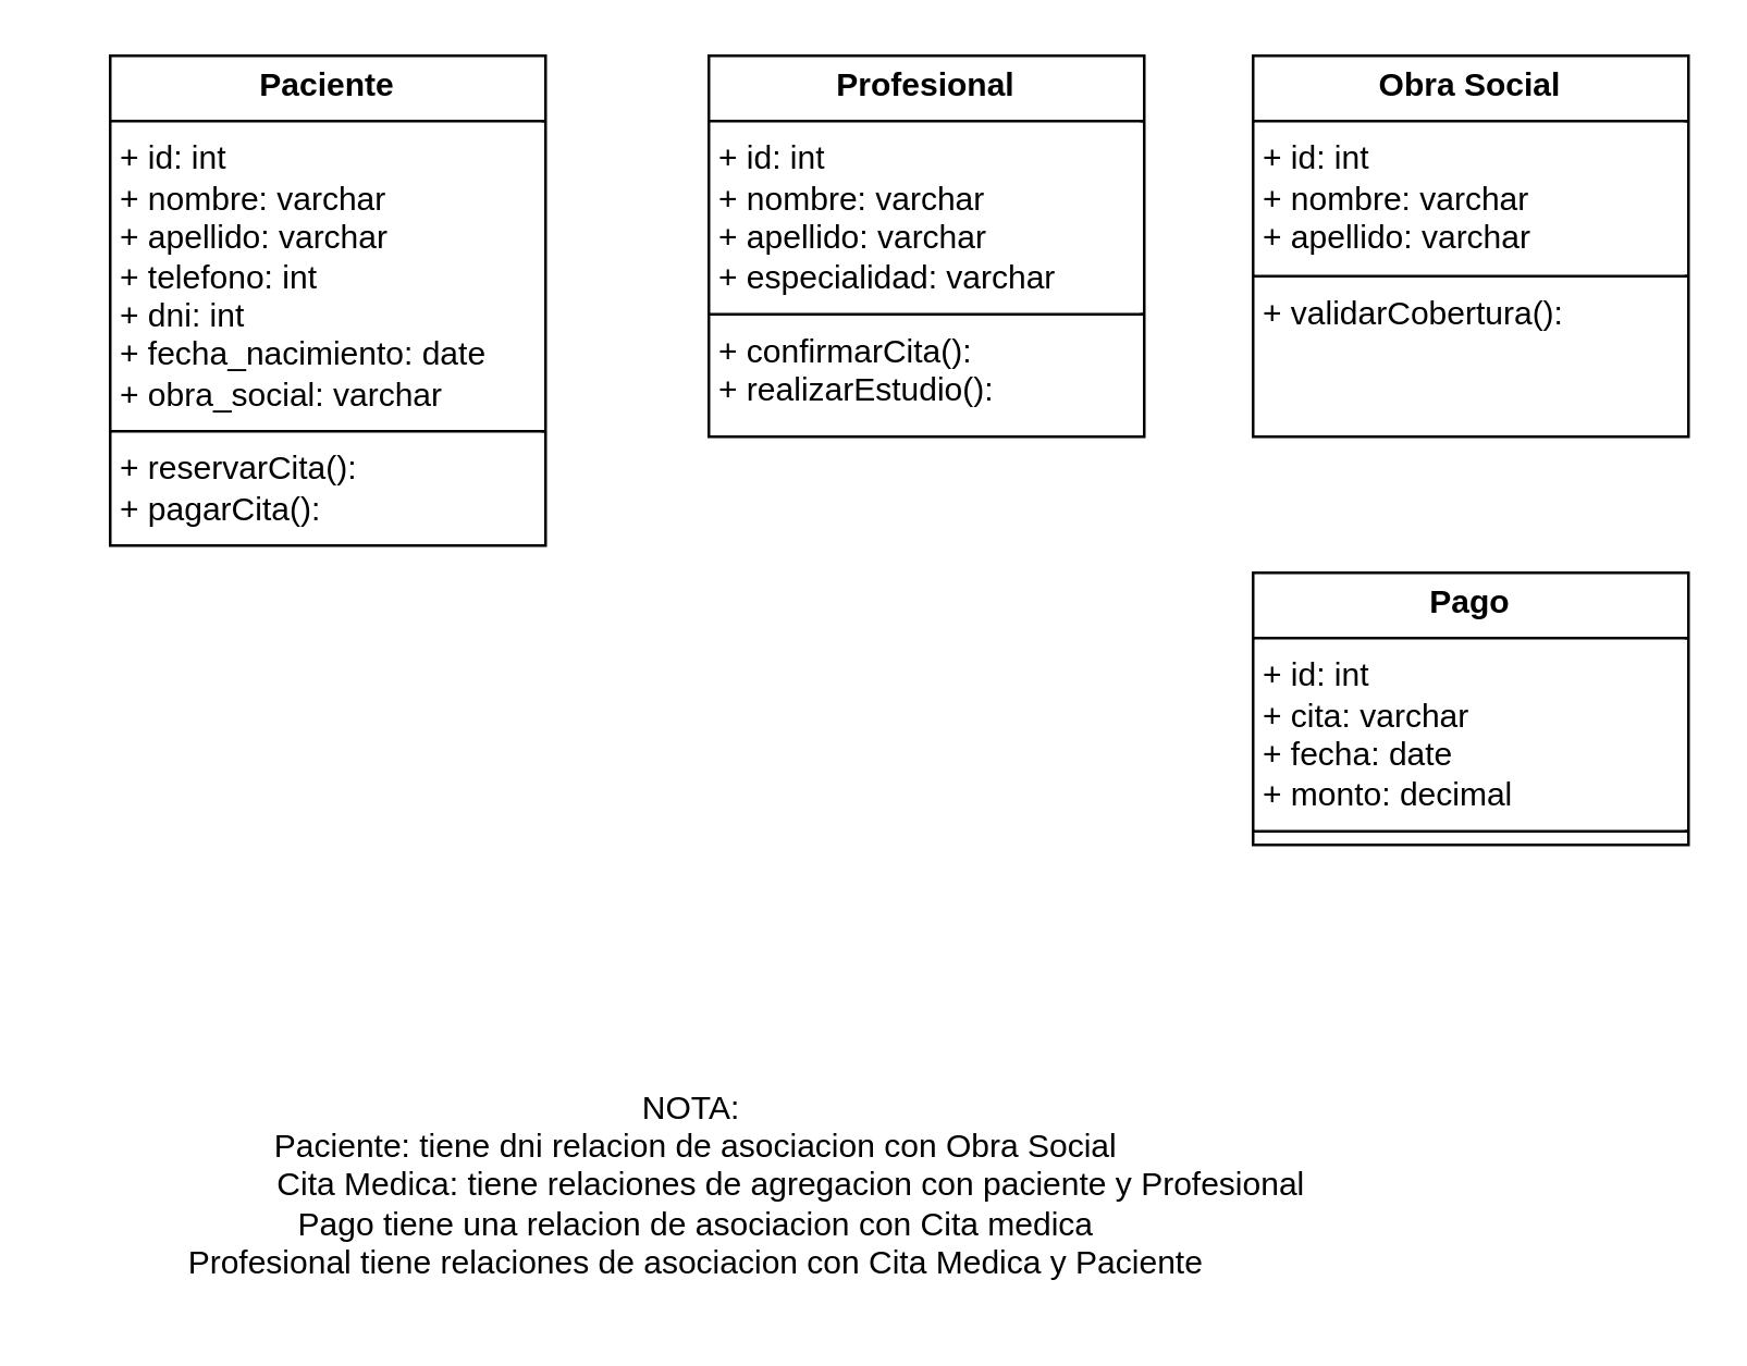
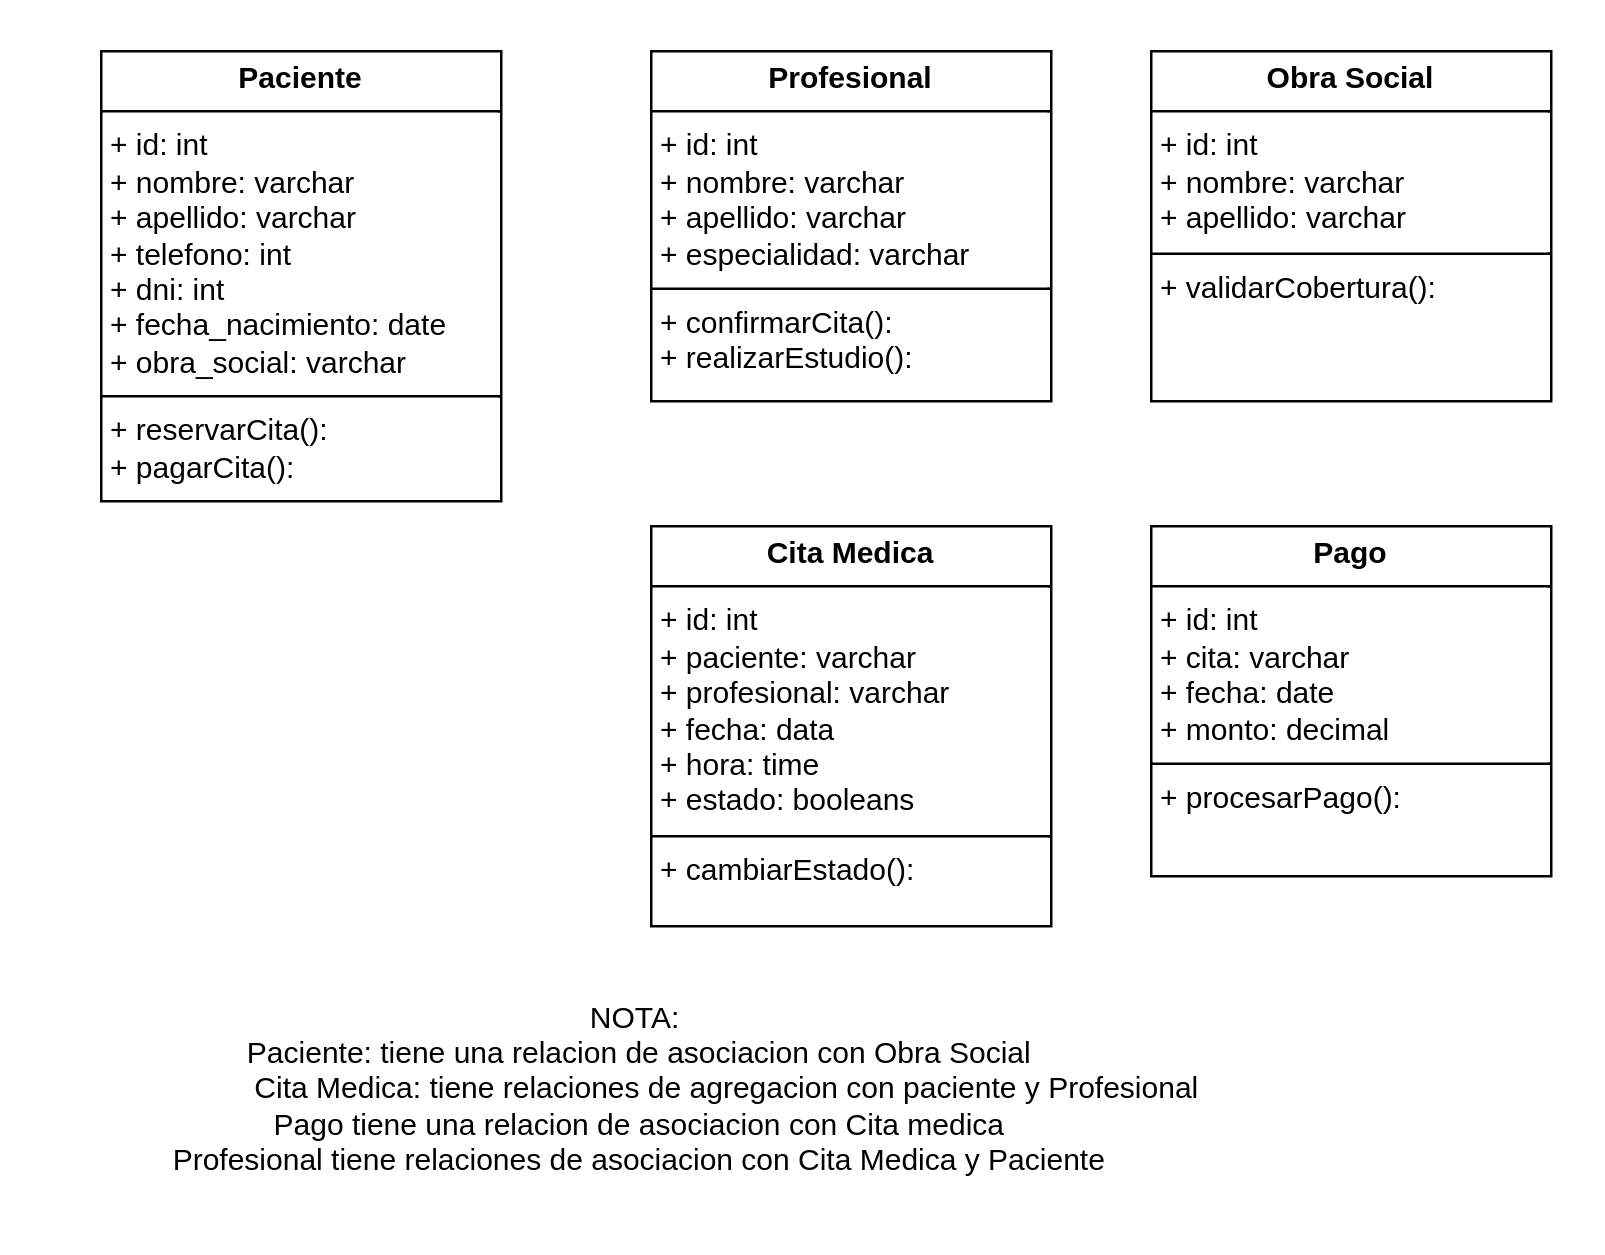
- <mxCell id="6" value="&lt;p style=&quot;margin:0px;margin-top:4px;text-align:center;&quot;&gt;&lt;b&gt;Pago&lt;/b&gt;&lt;/p&gt;&lt;hr size=&quot;1&quot; style=&quot;border-style:solid;&quot;&gt;&lt;p style=&quot;margin:0px;margin-left:4px;&quot;&gt;+ id: int&lt;/p&gt;&lt;p style=&quot;margin:0px;margin-left:4px;&quot;&gt;+ cita: varchar&lt;/p&gt;&lt;p style=&quot;margin:0px;margin-left:4px;&quot;&gt;+ fecha: date&lt;/p&gt;&lt;p style=&quot;margin:0px;margin-left:4px;&quot;&gt;+ monto: decimal&lt;br&gt;&lt;/p&gt;&lt;hr size=&quot;1&quot; style=&quot;border-style:solid;&quot;&gt;&lt;p style=&quot;margin:0px;margin-left:4px;&quot;&gt;+ procesarPago():&lt;/p&gt;&lt;p style=&quot;margin:0px;margin-left:4px;&quot;&gt;&lt;br&gt;&lt;/p&gt;" style="verticalAlign=top;align=left;overflow=fill;html=1;whiteSpace=wrap;" parent="1" vertex="1"><mxGeometry x="460" y="210" width="160" height="100" as="geometry" /></mxCell>
+ <mxCell id="6" value="&lt;p style=&quot;margin:0px;margin-top:4px;text-align:center;&quot;&gt;&lt;b&gt;Pago&lt;/b&gt;&lt;/p&gt;&lt;hr size=&quot;1&quot; style=&quot;border-style:solid;&quot;&gt;&lt;p style=&quot;margin:0px;margin-left:4px;&quot;&gt;+ id: int&lt;/p&gt;&lt;p style=&quot;margin:0px;margin-left:4px;&quot;&gt;+ cita: varchar&lt;/p&gt;&lt;p style=&quot;margin:0px;margin-left:4px;&quot;&gt;+ fecha: date&lt;/p&gt;&lt;p style=&quot;margin:0px;margin-left:4px;&quot;&gt;+ monto: decimal&lt;br&gt;&lt;/p&gt;&lt;hr size=&quot;1&quot; style=&quot;border-style:solid;&quot;&gt;&lt;p style=&quot;margin:0px;margin-left:4px;&quot;&gt;+ procesarPago():&lt;/p&gt;&lt;p style=&quot;margin:0px;margin-left:4px;&quot;&gt;&lt;br&gt;&lt;/p&gt;" style="verticalAlign=top;align=left;overflow=fill;html=1;whiteSpace=wrap;" parent="1" vertex="1"><mxGeometry x="460" y="210" width="160" height="140" as="geometry" /></mxCell>
+ <mxCell id="5" value="&lt;p style=&quot;margin:0px;margin-top:4px;text-align:center;&quot;&gt;&lt;b&gt;Cita Medica&lt;/b&gt;&lt;/p&gt;&lt;hr size=&quot;1&quot; style=&quot;border-style:solid;&quot;&gt;&lt;p style=&quot;margin:0px;margin-left:4px;&quot;&gt;+ id: int&lt;/p&gt;&lt;p style=&quot;margin:0px;margin-left:4px;&quot;&gt;+ paciente: varchar&lt;/p&gt;&lt;p style=&quot;margin:0px;margin-left:4px;&quot;&gt;+ profesional: varchar&lt;/p&gt;&lt;p style=&quot;margin:0px;margin-left:4px;&quot;&gt;+ fecha: data&lt;br&gt;&lt;/p&gt;&lt;p style=&quot;margin:0px;margin-left:4px;&quot;&gt;+ hora: time&lt;/p&gt;&lt;p style=&quot;margin:0px;margin-left:4px;&quot;&gt;+ estado: booleans&lt;/p&gt;&lt;hr size=&quot;1&quot; style=&quot;border-style:solid;&quot;&gt;&lt;p style=&quot;margin:0px;margin-left:4px;&quot;&gt;+ cambiarEstado():&lt;/p&gt;&lt;p style=&quot;margin:0px;margin-left:4px;&quot;&gt;&lt;br&gt;&lt;/p&gt;" style="verticalAlign=top;align=left;overflow=fill;html=1;whiteSpace=wrap;" parent="1" vertex="1"><mxGeometry x="260" y="210" width="160" height="160" as="geometry" /></mxCell>
- <mxCell id="7" value="NOTA:&amp;nbsp;&lt;div&gt;Paciente: tiene dni relacion de asociacion con Obra Social&lt;/div&gt;&lt;div&gt;&amp;nbsp; &amp;nbsp; &amp;nbsp; &amp;nbsp; &amp;nbsp; &amp;nbsp; &amp;nbsp; &amp;nbsp; &amp;nbsp; &amp;nbsp; &amp;nbsp;Cita Medica: tiene relaciones de agregacion con paciente y Profesional&lt;/div&gt;&lt;div&gt;Pago tiene una relacion de asociacion con Cita medica&lt;/div&gt;&lt;div&gt;Profesional tiene relaciones de asociacion con Cita Medica y Paciente&lt;/div&gt;" style="text;html=1;align=center;verticalAlign=middle;resizable=0;points=[];autosize=1;strokeColor=none;fillColor=none;" parent="1" vertex="1"><mxGeometry x="20" y="390" width="470" height="90" as="geometry" /></mxCell>
+ <mxCell id="7" value="NOTA:&amp;nbsp;&lt;div&gt;Paciente: tiene una relacion de asociacion con Obra Social&lt;/div&gt;&lt;div&gt;&amp;nbsp; &amp;nbsp; &amp;nbsp; &amp;nbsp; &amp;nbsp; &amp;nbsp; &amp;nbsp; &amp;nbsp; &amp;nbsp; &amp;nbsp; &amp;nbsp;Cita Medica: tiene relaciones de agregacion con paciente y Profesional&lt;/div&gt;&lt;div&gt;Pago tiene una relacion de asociacion con Cita medica&lt;/div&gt;&lt;div&gt;Profesional tiene relaciones de asociacion con Cita Medica y Paciente&lt;/div&gt;" style="text;html=1;align=center;verticalAlign=middle;resizable=0;points=[];autosize=1;strokeColor=none;fillColor=none;" parent="1" vertex="1"><mxGeometry x="20" y="390" width="470" height="90" as="geometry" /></mxCell>
